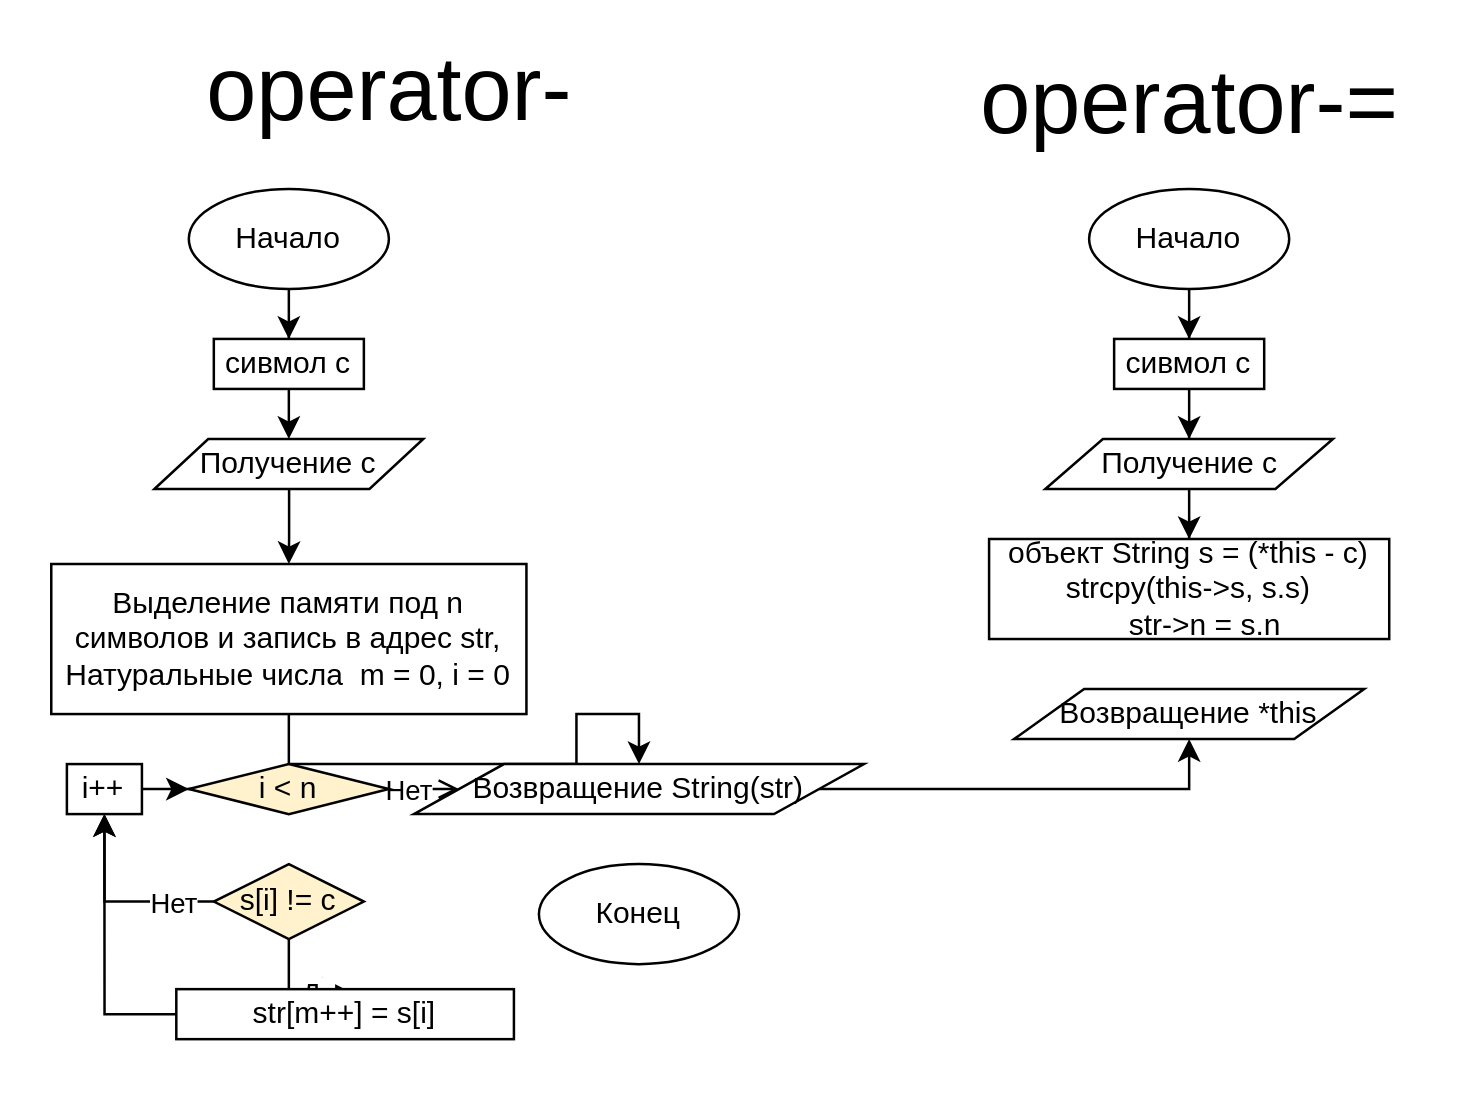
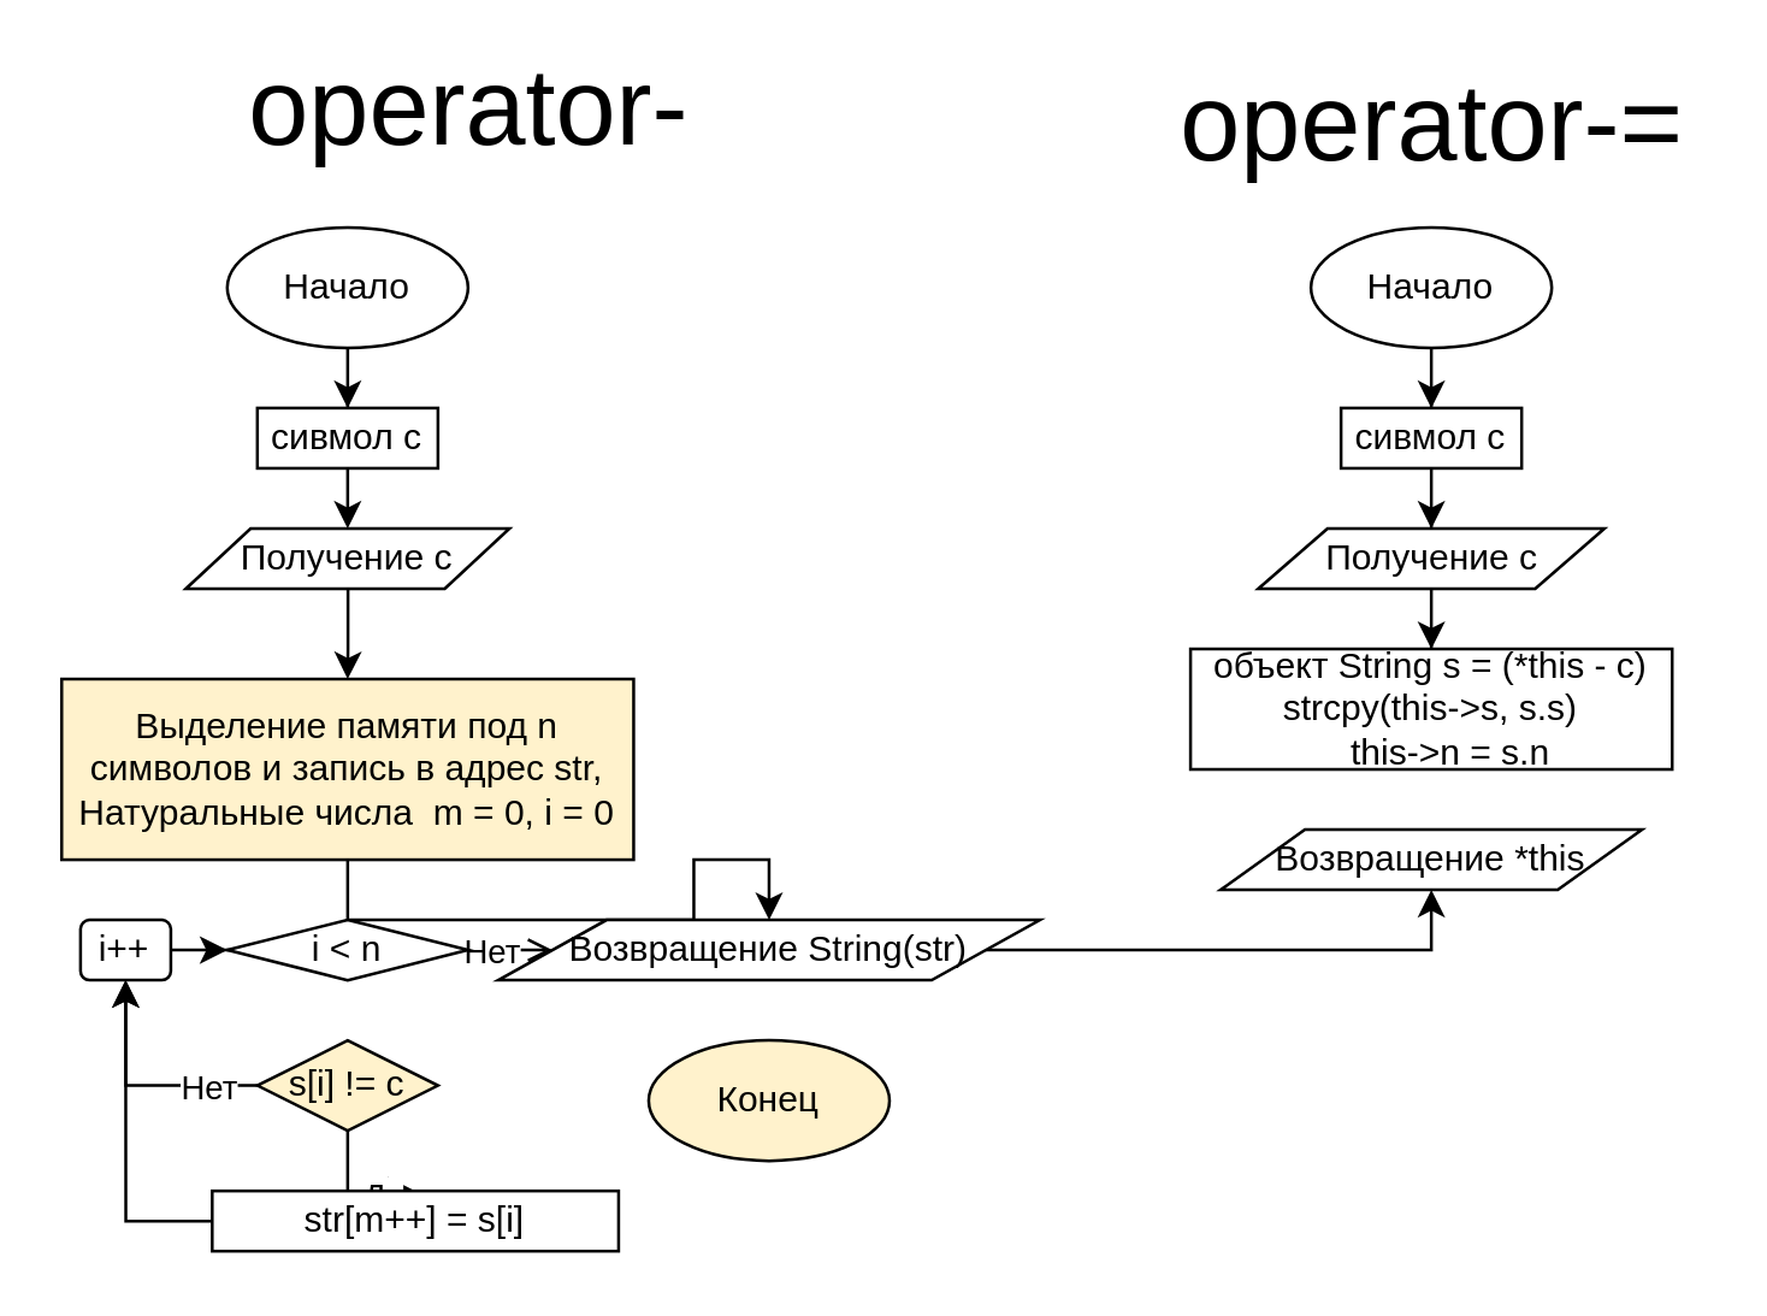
- <mxCell id="32" value="объект String s = (*this - c)&lt;br&gt;&lt;div&gt;strcpy(this-&amp;gt;s, s.s)&lt;/div&gt;&lt;div&gt;&amp;nbsp; &amp;nbsp; str-&amp;gt;n = s.n&lt;/div&gt;" style="rounded=0;whiteSpace=wrap;html=1;" vertex="1" parent="1"><mxGeometry x="395" y="215" width="160" height="40" as="geometry" /></mxCell>
+ <mxCell id="32" value="объект String s = (*this - c)&lt;br&gt;&lt;div&gt;strcpy(this-&amp;gt;s, s.s)&lt;/div&gt;&lt;div&gt;&amp;nbsp; &amp;nbsp; this-&amp;gt;n = s.n&lt;/div&gt;" style="rounded=0;whiteSpace=wrap;html=1;" vertex="1" parent="1"><mxGeometry x="395" y="215" width="160" height="40" as="geometry" /></mxCell>
- <mxCell id="10" value="Выделение памяти под n символов и запись в адрес str,&lt;br&gt;Натуральные числа&amp;nbsp; m = 0, i = 0" style="rounded=0;whiteSpace=wrap;html=1;" vertex="1" parent="1"><mxGeometry x="20" y="225" width="190" height="60" as="geometry" /></mxCell>
+ <mxCell id="10" value="Выделение памяти под n символов и запись в адрес str,&lt;br&gt;Натуральные числа&amp;nbsp; m = 0, i = 0" style="rounded=0;whiteSpace=wrap;html=1;fillColor=#fff2cc;" vertex="1" parent="1"><mxGeometry x="20" y="225" width="190" height="60" as="geometry" /></mxCell>
- <mxCell id="15" value="i++" style="rounded=0;whiteSpace=wrap;html=1;" vertex="1" parent="1"><mxGeometry x="26.25" y="305" width="30" height="20" as="geometry" /></mxCell>
+ <mxCell id="15" value="i++" style="whiteSpace=wrap;html=1;rounded=1;" vertex="1" parent="1"><mxGeometry x="26.25" y="305" width="30" height="20" as="geometry" /></mxCell>
- <mxCell id="13" value="i &amp;lt; n" style="rhombus;whiteSpace=wrap;html=1;fillColor=#fff2cc;" vertex="1" parent="1"><mxGeometry x="75" y="305" width="80" height="20" as="geometry" /></mxCell>
+ <mxCell id="13" value="i &amp;lt; n" style="rhombus;whiteSpace=wrap;html=1;" vertex="1" parent="1"><mxGeometry x="75" y="305" width="80" height="20" as="geometry" /></mxCell>
- <mxCell id="4" value="Конец" style="ellipse;whiteSpace=wrap;html=1;" vertex="1" parent="1"><mxGeometry x="215" y="345" width="80" height="40" as="geometry" /></mxCell>
+ <mxCell id="4" value="Конец" style="ellipse;whiteSpace=wrap;html=1;fillColor=#fff2cc;" vertex="1" parent="1"><mxGeometry x="215" y="345" width="80" height="40" as="geometry" /></mxCell>
